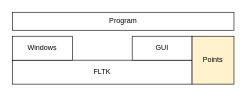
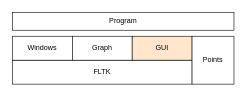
+ <mxCell id="4" value="Graph" style="rounded=0;whiteSpace=wrap;html=1;" vertex="1" parent="1"><mxGeometry x="120" y="60" width="100" height="40" as="geometry" /></mxCell>
- <mxCell id="5" value="GUI" style="rounded=0;whiteSpace=wrap;html=1;" vertex="1" parent="1"><mxGeometry x="220" y="60" width="100" height="40" as="geometry" /></mxCell>
+ <mxCell id="5" value="GUI" style="rounded=0;whiteSpace=wrap;html=1;fillColor=#ffe6cc;" vertex="1" parent="1"><mxGeometry x="220" y="60" width="100" height="40" as="geometry" /></mxCell>
- <mxCell id="7" value="Points" style="rounded=0;whiteSpace=wrap;html=1;fillColor=#fff2cc;" vertex="1" parent="1"><mxGeometry x="320" y="60" width="70" height="80" as="geometry" /></mxCell>
+ <mxCell id="7" value="Points" style="rounded=0;whiteSpace=wrap;html=1;" vertex="1" parent="1"><mxGeometry x="320" y="60" width="70" height="80" as="geometry" /></mxCell>
